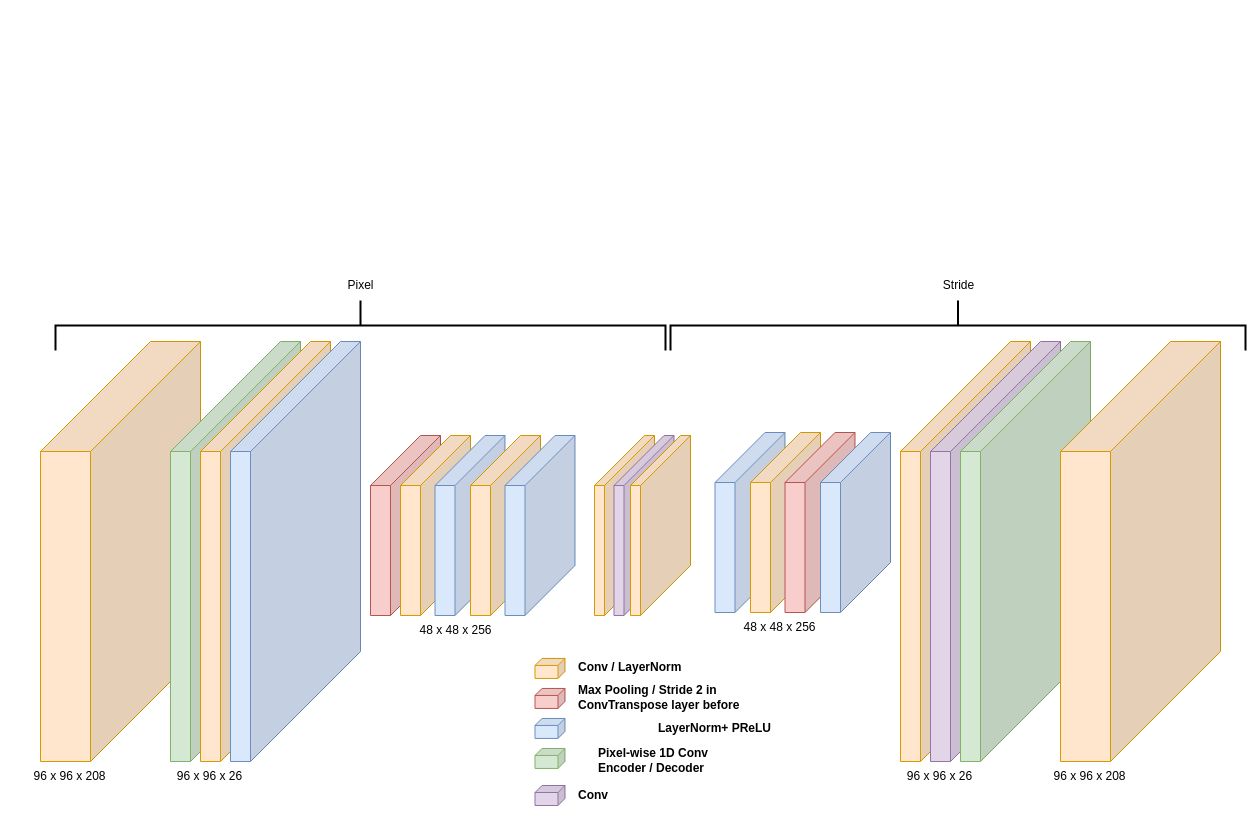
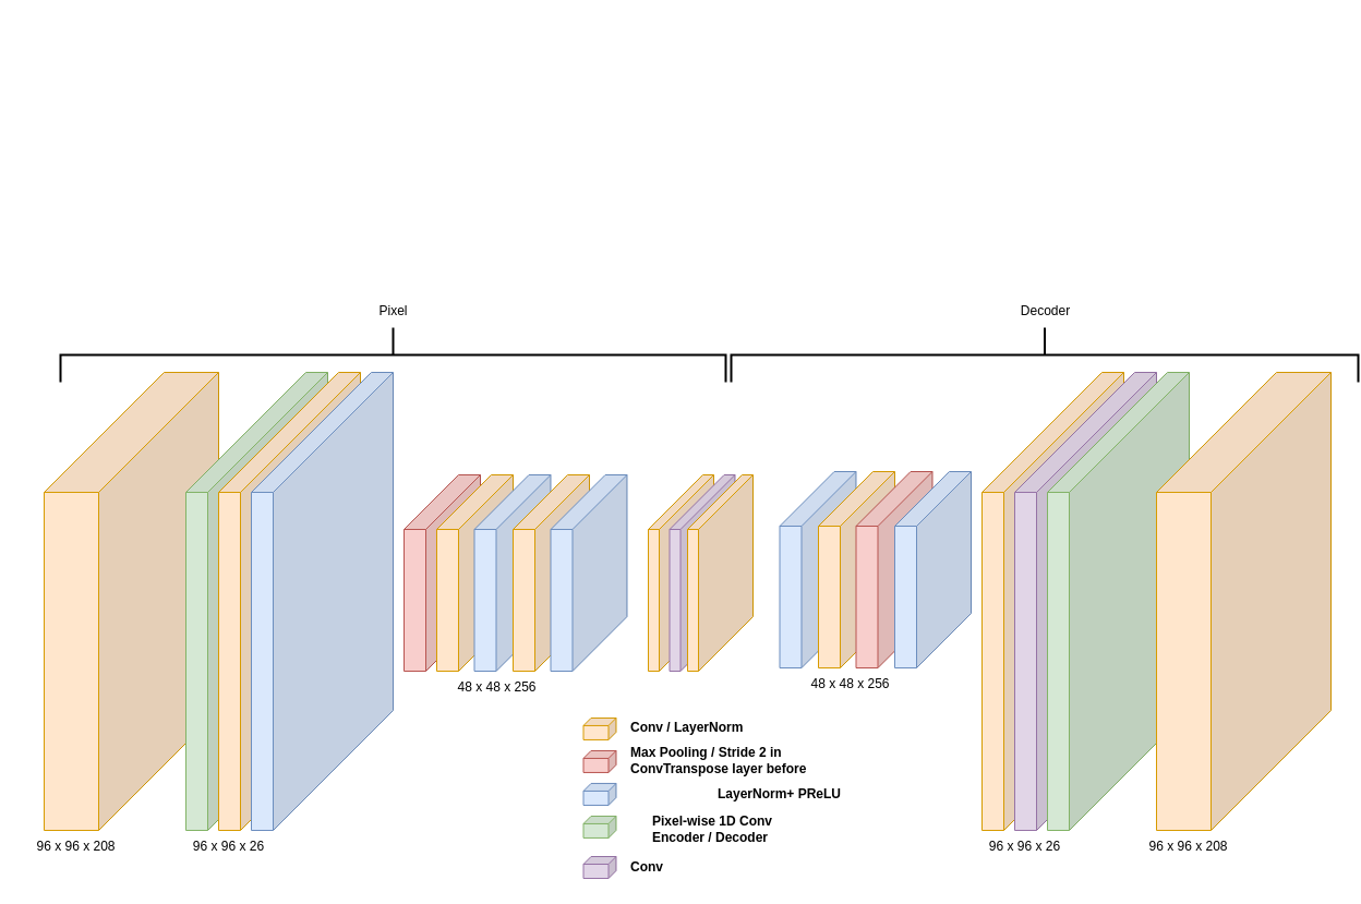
- <mxCell id="41" value="Stride" style="text;html=1;align=center;verticalAlign=middle;resizable=0;points=[];autosize=1;strokeColor=none;fillColor=none;" vertex="1" parent="1"><mxGeometry x="927.5" y="275" width="60" height="20" as="geometry" /></mxCell>
+ <mxCell id="41" value="Decoder" style="text;html=1;align=center;verticalAlign=middle;resizable=0;points=[];autosize=1;strokeColor=none;fillColor=none;" vertex="1" parent="1"><mxGeometry x="927.5" y="275" width="60" height="20" as="geometry" /></mxCell>
